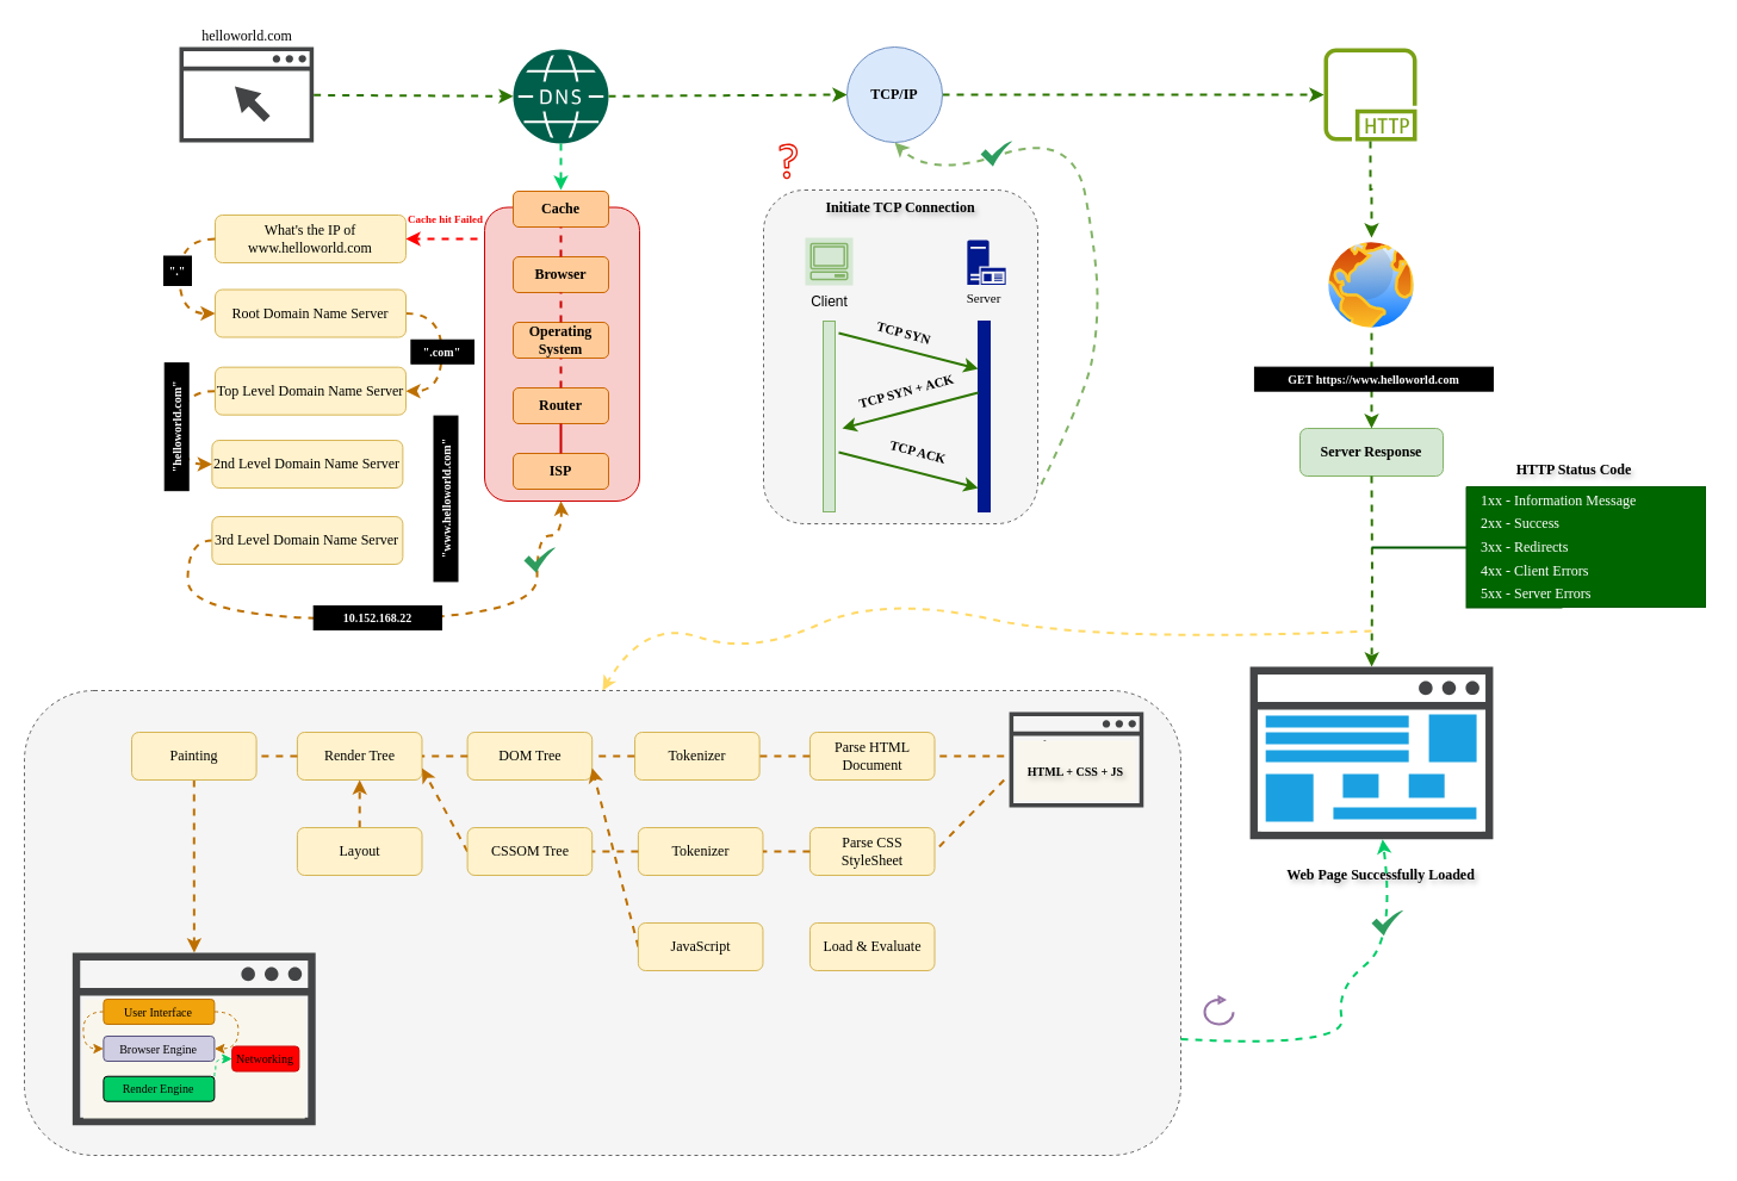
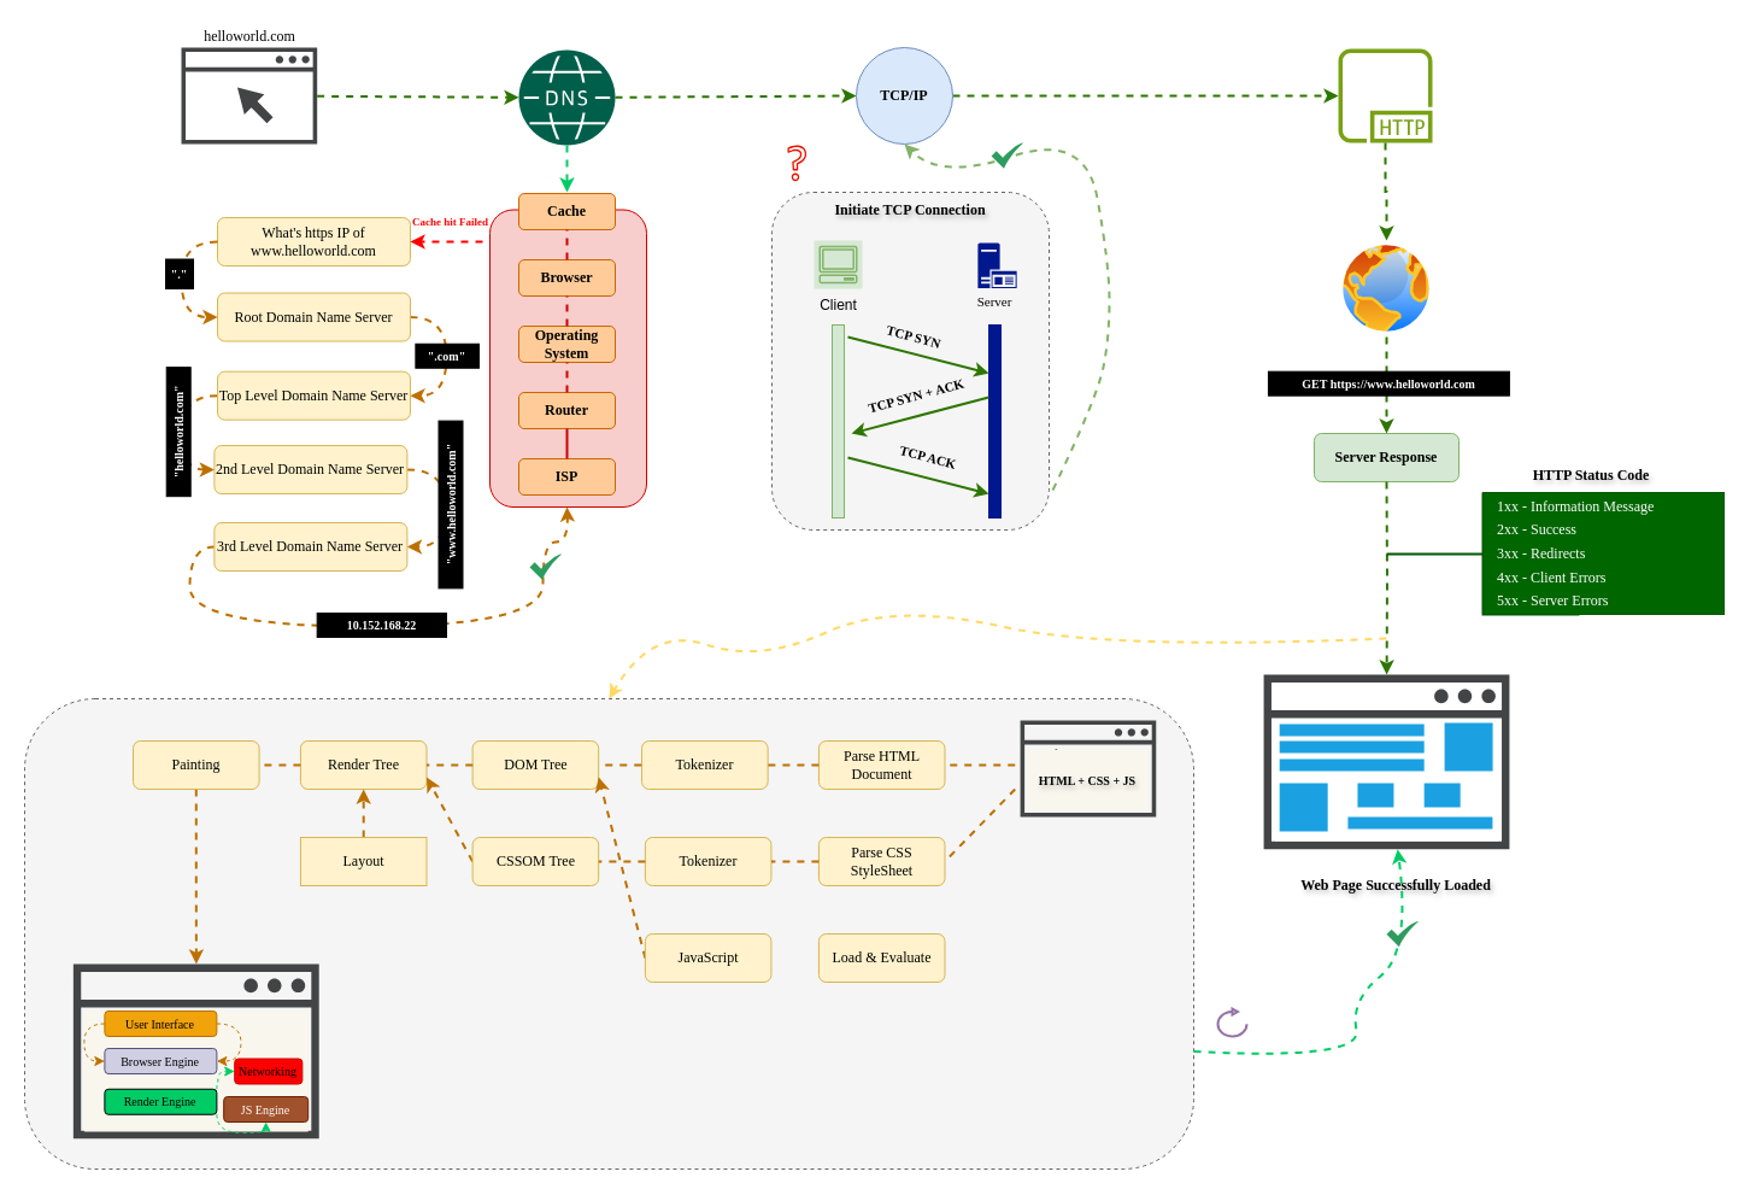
- <mxCell id="38" value="What's the IP of www.helloworld.com" style="rounded=1;whiteSpace=wrap;html=1;fontFamily=Verdana;fillColor=#fff2cc;strokeColor=#d6b656;" vertex="1" parent="1"><mxGeometry x="180" y="180" width="160" height="40" as="geometry" /></mxCell>
+ <mxCell id="38" value="What's https IP of www.helloworld.com" style="rounded=1;whiteSpace=wrap;html=1;fontFamily=Verdana;fillColor=#fff2cc;strokeColor=#d6b656;" vertex="1" parent="1"><mxGeometry x="180" y="180" width="160" height="40" as="geometry" /></mxCell>
+ <mxCell id="41" style="edgeStyle=orthogonalEdgeStyle;rounded=0;orthogonalLoop=1;jettySize=auto;html=1;exitX=1;exitY=0.5;exitDx=0;exitDy=0;entryX=1;entryY=0.5;entryDx=0;entryDy=0;curved=1;strokeWidth=2;dashed=1;fillColor=#f0a30a;strokeColor=#BD7000;" edge="1" parent="1" source="42" target="44"><mxGeometry relative="1" as="geometry"><Array as="points"><mxPoint x="370" y="389" /><mxPoint x="370" y="453" /></Array></mxGeometry></mxCell>
- <mxCell id="102" value="Layout" style="rounded=1;whiteSpace=wrap;html=1;fontFamily=Verdana;fillColor=#fff2cc;strokeColor=#d6b656;" vertex="1" parent="1"><mxGeometry x="248.91" y="694" width="104.58" height="40" as="geometry" /></mxCell>
+ <mxCell id="102" value="Layout" style="whiteSpace=wrap;html=1;fontFamily=Verdana;fillColor=#fff2cc;strokeColor=#d6b656;rounded=0;" vertex="1" parent="1"><mxGeometry x="248.91" y="694" width="104.58" height="40" as="geometry" /></mxCell>
+ <mxCell id="124" value="JS Engine" style="rounded=1;whiteSpace=wrap;html=1;fontFamily=Verdana;fontSize=10;fillColor=#a0522d;fontColor=#ffffff;strokeColor=#6D1F00;" vertex="1" parent="1"><mxGeometry x="185.19" y="909" width="70" height="21" as="geometry" /></mxCell>
+ <mxCell id="120" style="edgeStyle=orthogonalEdgeStyle;rounded=0;orthogonalLoop=1;jettySize=auto;html=1;exitX=1;exitY=1;exitDx=0;exitDy=0;entryX=0.5;entryY=1;entryDx=0;entryDy=0;curved=1;dashed=1;strokeColor=#00CC66;" edge="1" parent="1" source="122" target="124"><mxGeometry relative="1" as="geometry"><mxPoint x="239.38" y="939" as="targetPoint" /><Array as="points"><mxPoint x="179.36" y="939" /><mxPoint x="220.36" y="939" /></Array></mxGeometry></mxCell>
